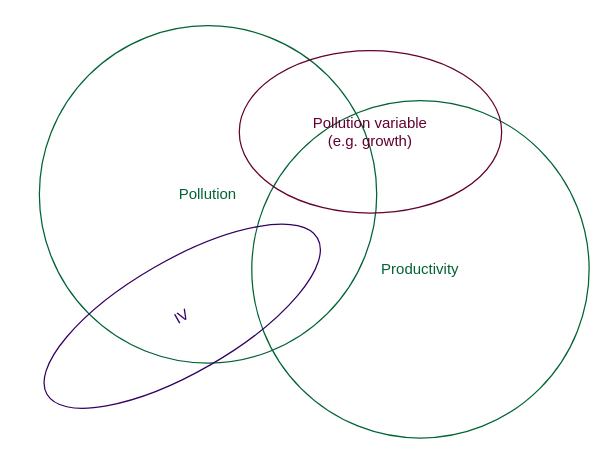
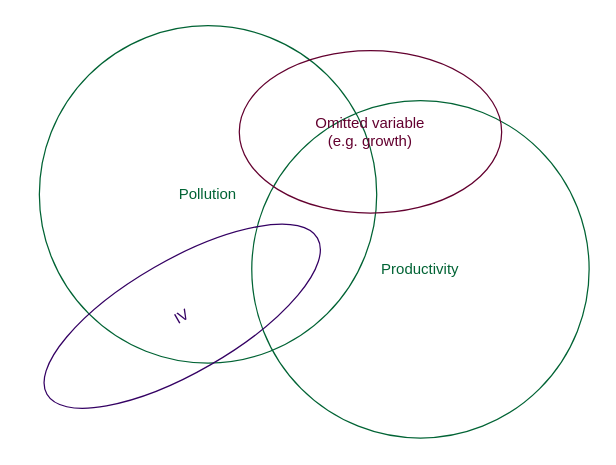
- <mxCell id="5" value="Pollution variable&lt;br&gt;(e.g. growth)" style="ellipse;whiteSpace=wrap;html=1;fontColor=#63002F;fillColor=none;strokeColor=#63002F;" vertex="1" parent="1"><mxGeometry x="191" y="40" width="210" height="130" as="geometry" /></mxCell>
+ <mxCell id="5" value="Omitted variable&lt;br&gt;(e.g. growth)" style="ellipse;whiteSpace=wrap;html=1;fontColor=#63002F;fillColor=none;strokeColor=#63002F;" vertex="1" parent="1"><mxGeometry x="191" y="40" width="210" height="130" as="geometry" /></mxCell>
